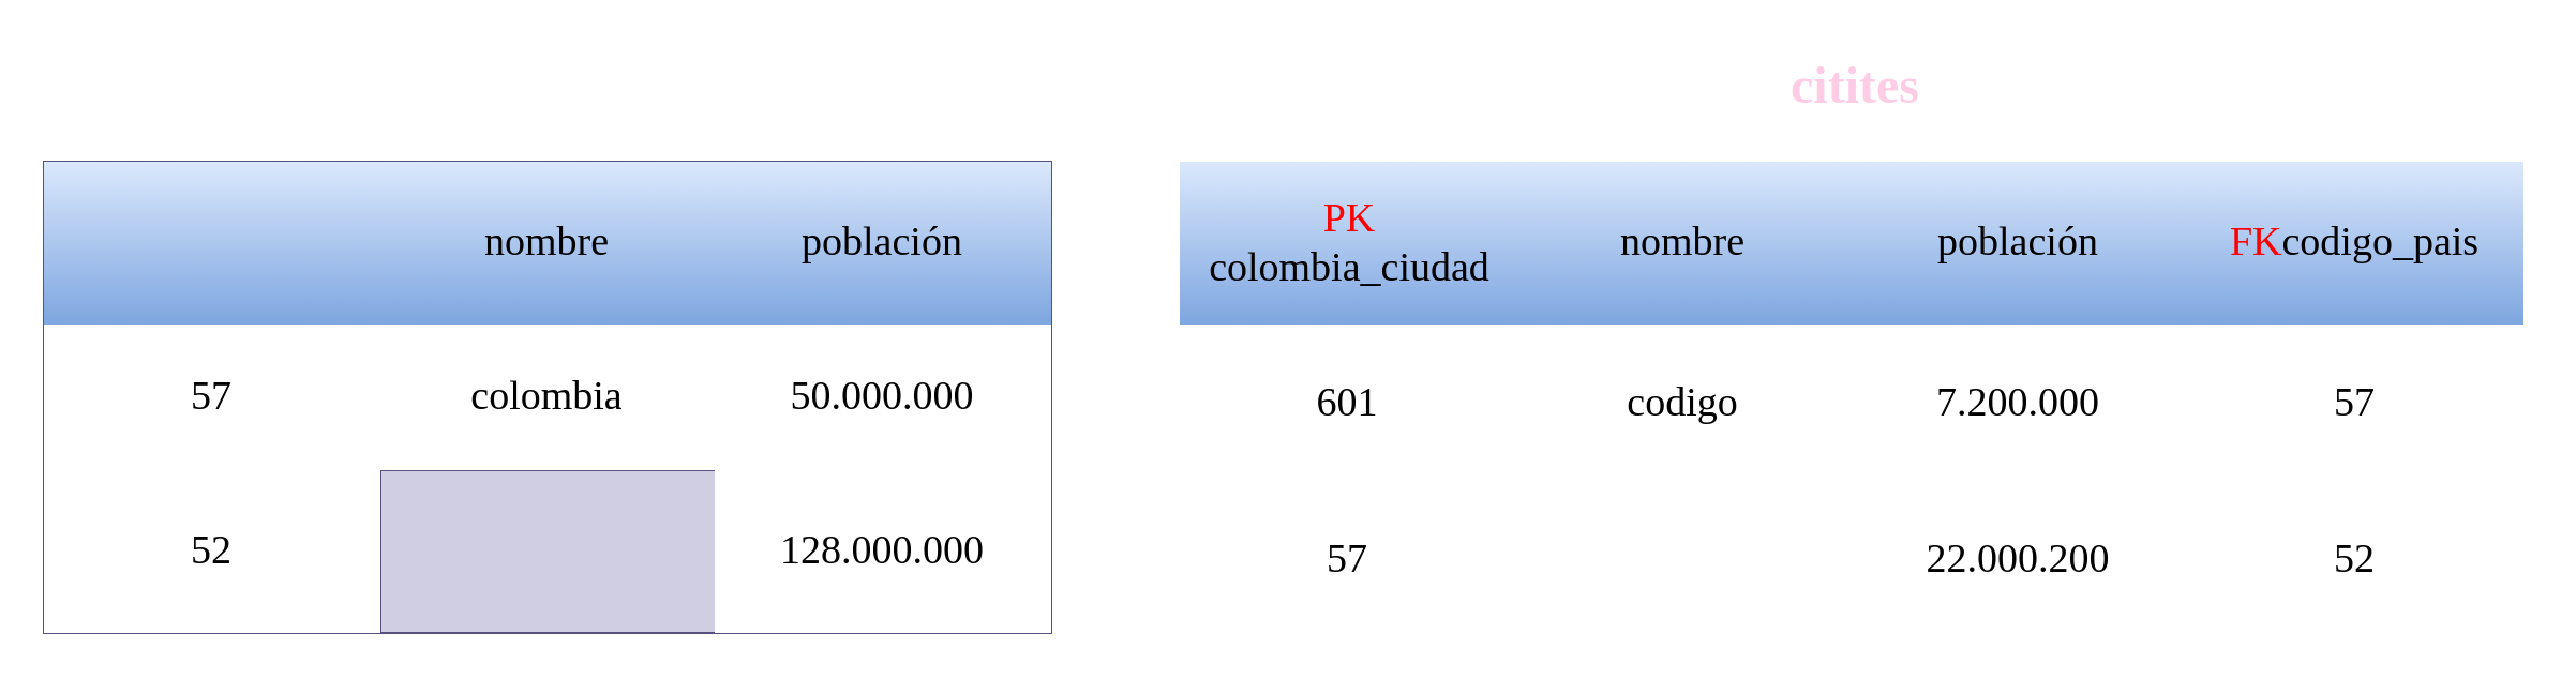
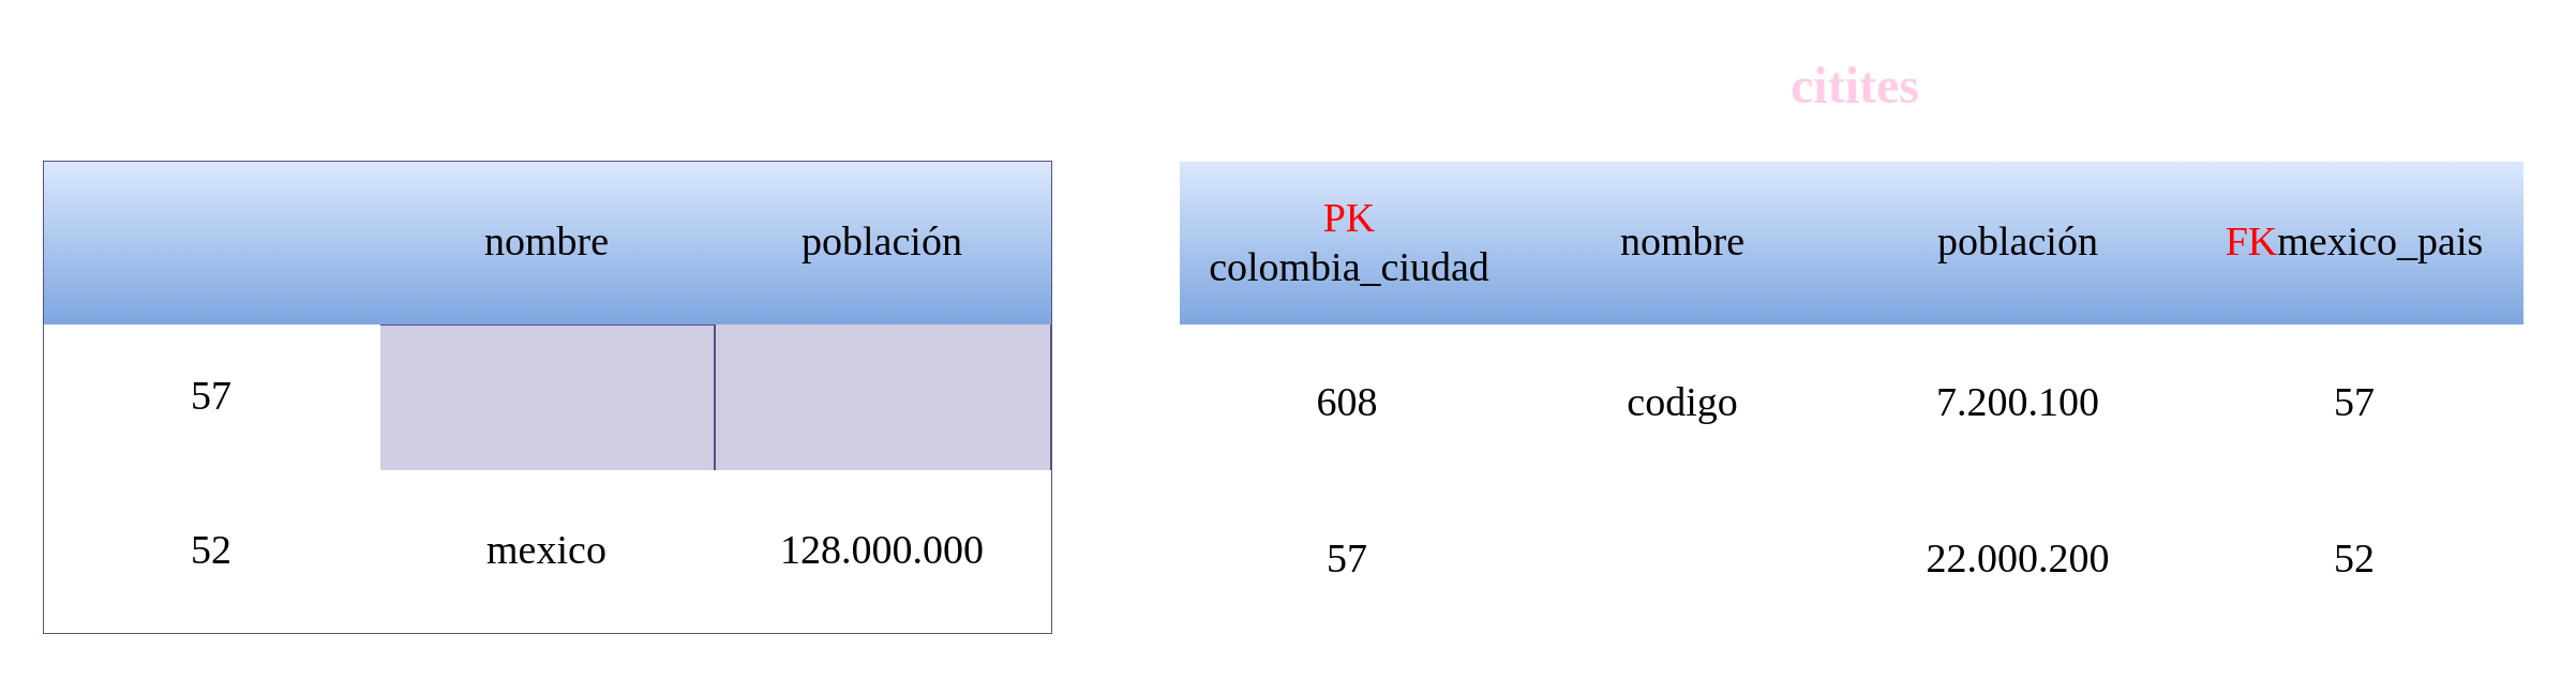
- <mxCell id="26" value="&lt;font color=&quot;#ff0000&quot;&gt;FK&lt;/font&gt;&lt;font color=&quot;#000000&quot;&gt;codigo_pais&lt;/font&gt;" style="shape=partialRectangle;html=1;whiteSpace=wrap;connectable=0;fillColor=#dae8fc;top=0;left=0;bottom=0;right=0;overflow=hidden;pointerEvents=1;fontFamily=Times New Roman;fontSize=19;strokeColor=#6c8ebf;gradientColor=#7ea6e0;" parent="1" vertex="1"><mxGeometry x="1020" y="75" width="157" height="76" as="geometry"><mxRectangle width="157" height="76" as="alternateBounds" /></mxGeometry></mxCell>
+ <mxCell id="26" value="&lt;font color=&quot;#ff0000&quot;&gt;FK&lt;/font&gt;&lt;font color=&quot;#000000&quot;&gt;mexico_pais&lt;/font&gt;" style="shape=partialRectangle;html=1;whiteSpace=wrap;connectable=0;fillColor=#dae8fc;top=0;left=0;bottom=0;right=0;overflow=hidden;pointerEvents=1;fontFamily=Times New Roman;fontSize=19;strokeColor=#6c8ebf;gradientColor=#7ea6e0;" parent="1" vertex="1"><mxGeometry x="1020" y="75" width="157" height="76" as="geometry"><mxRectangle width="157" height="76" as="alternateBounds" /></mxGeometry></mxCell>
- <mxCell id="8" value="colombia" style="shape=partialRectangle;html=1;whiteSpace=wrap;connectable=0;top=0;left=0;bottom=0;right=0;overflow=hidden;pointerEvents=1;fontFamily=Times New Roman;fontSize=19;gradientColor=none;fillColor=default;strokeWidth=4;" parent="6" vertex="1"><mxGeometry x="157" width="156" height="68" as="geometry"><mxRectangle width="156" height="68" as="alternateBounds" /></mxGeometry></mxCell>
- <mxCell id="9" value="50.000.000" style="shape=partialRectangle;html=1;whiteSpace=wrap;connectable=0;top=0;left=0;bottom=0;right=0;overflow=hidden;pointerEvents=1;fontFamily=Times New Roman;fontSize=19;gradientColor=none;fillColor=default;strokeWidth=4;" parent="6" vertex="1"><mxGeometry x="313" width="157" height="68" as="geometry"><mxRectangle width="157" height="68" as="alternateBounds" /></mxGeometry></mxCell>
- <mxCell id="19" value="601" style="shape=partialRectangle;html=1;whiteSpace=wrap;connectable=0;top=0;left=0;bottom=0;right=0;overflow=hidden;pointerEvents=1;fontFamily=Times New Roman;fontSize=19;" parent="18" vertex="1"><mxGeometry width="157" height="74" as="geometry"><mxRectangle width="157" height="68" as="alternateBounds" /></mxGeometry></mxCell>
+ <mxCell id="19" value="608" style="shape=partialRectangle;html=1;whiteSpace=wrap;connectable=0;top=0;left=0;bottom=0;right=0;overflow=hidden;pointerEvents=1;fontFamily=Times New Roman;fontSize=19;" parent="18" vertex="1"><mxGeometry width="157" height="74" as="geometry"><mxRectangle width="157" height="68" as="alternateBounds" /></mxGeometry></mxCell>
- <mxCell id="21" value="7.200.000" style="shape=partialRectangle;html=1;whiteSpace=wrap;connectable=0;top=0;left=0;bottom=0;right=0;overflow=hidden;pointerEvents=1;fontFamily=Times New Roman;fontSize=19;gradientColor=none;fillColor=default;strokeWidth=4;" parent="18" vertex="1"><mxGeometry x="313" width="157" height="74" as="geometry"><mxRectangle width="157" height="68" as="alternateBounds" /></mxGeometry></mxCell>
+ <mxCell id="21" value="7.200.100" style="shape=partialRectangle;html=1;whiteSpace=wrap;connectable=0;top=0;left=0;bottom=0;right=0;overflow=hidden;pointerEvents=1;fontFamily=Times New Roman;fontSize=19;gradientColor=none;fillColor=default;strokeWidth=4;" parent="18" vertex="1"><mxGeometry x="313" width="157" height="74" as="geometry"><mxRectangle width="157" height="68" as="alternateBounds" /></mxGeometry></mxCell>
+ <mxCell id="12" value="mexico" style="shape=partialRectangle;html=1;whiteSpace=wrap;connectable=0;top=0;left=0;bottom=0;right=0;overflow=hidden;pointerEvents=1;fontFamily=Times New Roman;fontSize=19;" parent="10" vertex="1"><mxGeometry x="157" width="156" height="76" as="geometry"><mxRectangle width="156" height="76" as="alternateBounds" /></mxGeometry></mxCell>
